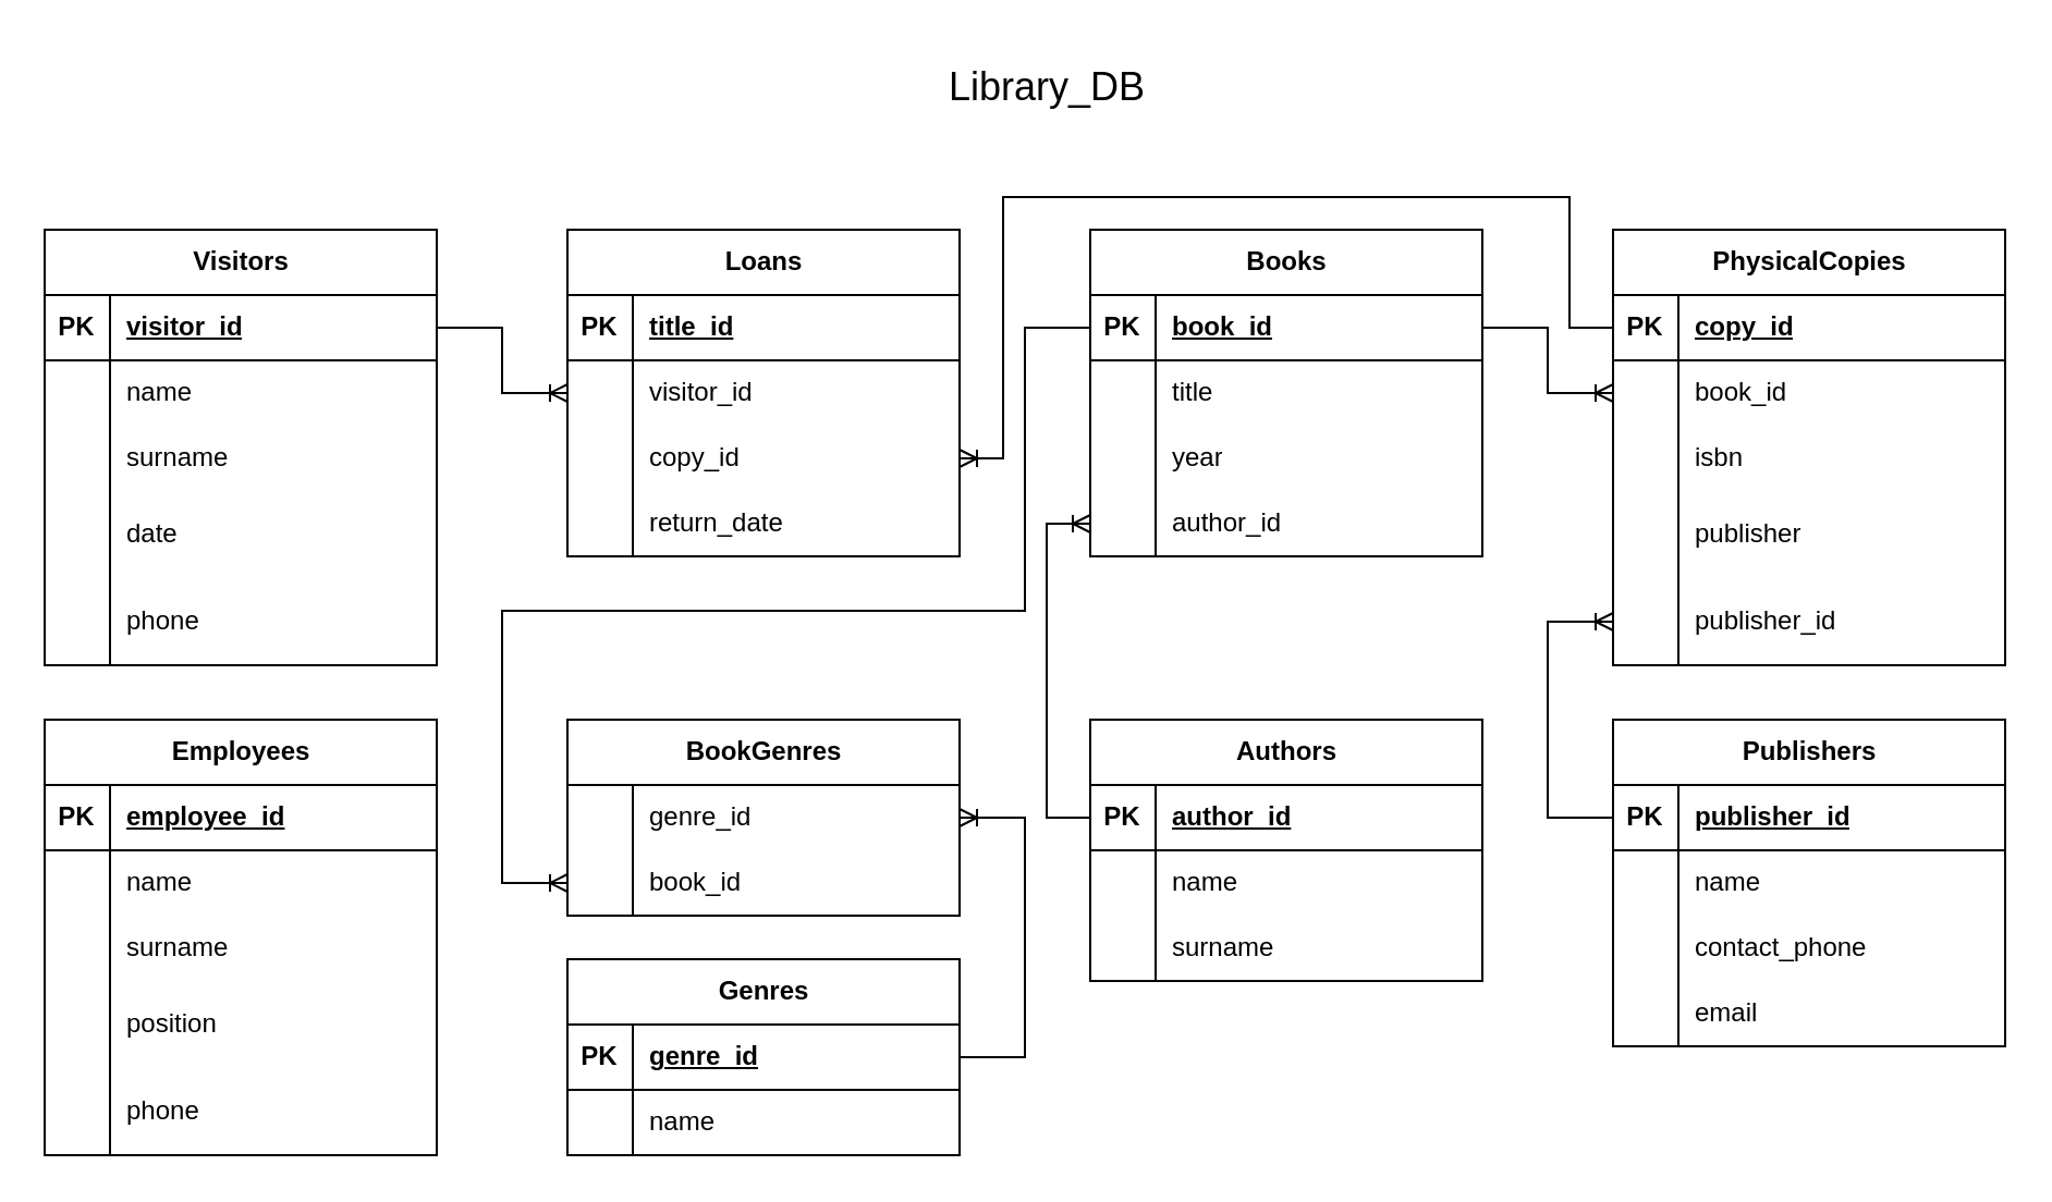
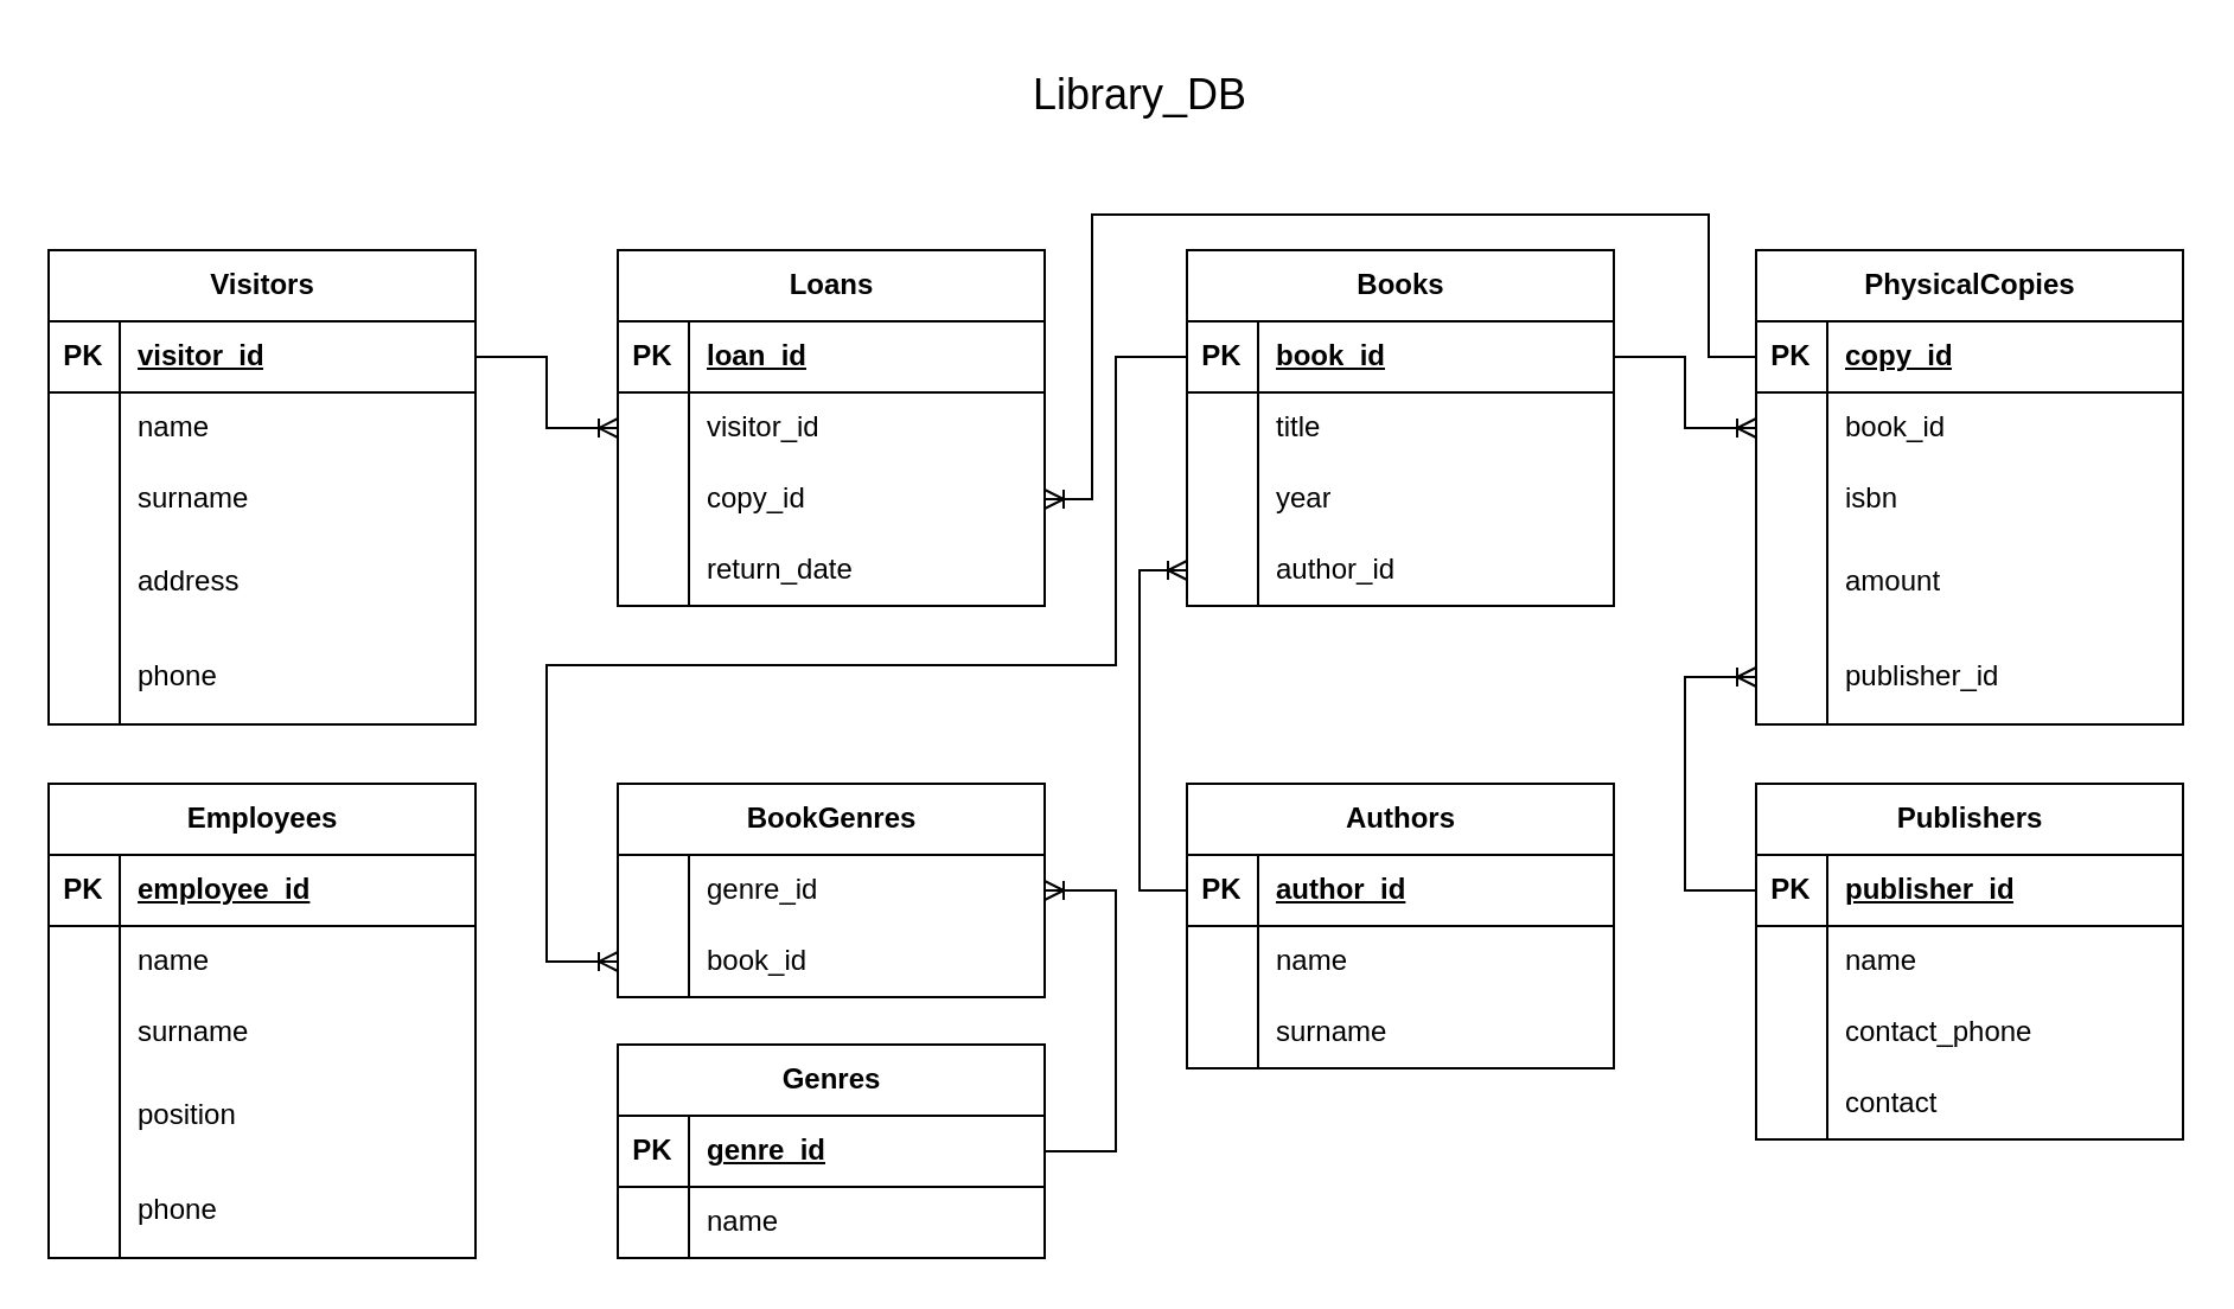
- <mxCell id="45" value="title_id" style="shape=partialRectangle;connectable=0;fillColor=none;top=0;left=0;bottom=0;right=0;align=left;spacingLeft=6;fontStyle=5;overflow=hidden;whiteSpace=wrap;html=1;" parent="43" vertex="1"><mxGeometry x="30" width="150" height="30" as="geometry"><mxRectangle width="150" height="30" as="alternateBounds" /></mxGeometry></mxCell>
+ <mxCell id="45" value="loan_id" style="shape=partialRectangle;connectable=0;fillColor=none;top=0;left=0;bottom=0;right=0;align=left;spacingLeft=6;fontStyle=5;overflow=hidden;whiteSpace=wrap;html=1;" parent="43" vertex="1"><mxGeometry x="30" width="150" height="30" as="geometry"><mxRectangle width="150" height="30" as="alternateBounds" /></mxGeometry></mxCell>
- <mxCell id="38" value="date" style="shape=partialRectangle;connectable=0;fillColor=none;top=0;left=0;bottom=0;right=0;align=left;spacingLeft=6;overflow=hidden;whiteSpace=wrap;html=1;" parent="36" vertex="1"><mxGeometry x="30" width="150" height="40" as="geometry"><mxRectangle width="150" height="40" as="alternateBounds" /></mxGeometry></mxCell>
+ <mxCell id="38" value="address" style="shape=partialRectangle;connectable=0;fillColor=none;top=0;left=0;bottom=0;right=0;align=left;spacingLeft=6;overflow=hidden;whiteSpace=wrap;html=1;" parent="36" vertex="1"><mxGeometry x="30" width="150" height="40" as="geometry"><mxRectangle width="150" height="40" as="alternateBounds" /></mxGeometry></mxCell>
- <mxCell id="97" value="publisher" style="shape=partialRectangle;connectable=0;fillColor=none;top=0;left=0;bottom=0;right=0;align=left;spacingLeft=6;overflow=hidden;whiteSpace=wrap;html=1;" parent="95" vertex="1"><mxGeometry x="30" width="150" height="40" as="geometry"><mxRectangle width="150" height="40" as="alternateBounds" /></mxGeometry></mxCell>
+ <mxCell id="97" value="amount" style="shape=partialRectangle;connectable=0;fillColor=none;top=0;left=0;bottom=0;right=0;align=left;spacingLeft=6;overflow=hidden;whiteSpace=wrap;html=1;" parent="95" vertex="1"><mxGeometry x="30" width="150" height="40" as="geometry"><mxRectangle width="150" height="40" as="alternateBounds" /></mxGeometry></mxCell>
- <mxCell id="113" value="email" style="shape=partialRectangle;connectable=0;fillColor=none;top=0;left=0;bottom=0;right=0;align=left;spacingLeft=6;overflow=hidden;whiteSpace=wrap;html=1;" parent="111" vertex="1"><mxGeometry x="30" width="150" height="30" as="geometry"><mxRectangle width="150" height="30" as="alternateBounds" /></mxGeometry></mxCell>
+ <mxCell id="113" value="contact" style="shape=partialRectangle;connectable=0;fillColor=none;top=0;left=0;bottom=0;right=0;align=left;spacingLeft=6;overflow=hidden;whiteSpace=wrap;html=1;" parent="111" vertex="1"><mxGeometry x="30" width="150" height="30" as="geometry"><mxRectangle width="150" height="30" as="alternateBounds" /></mxGeometry></mxCell>
